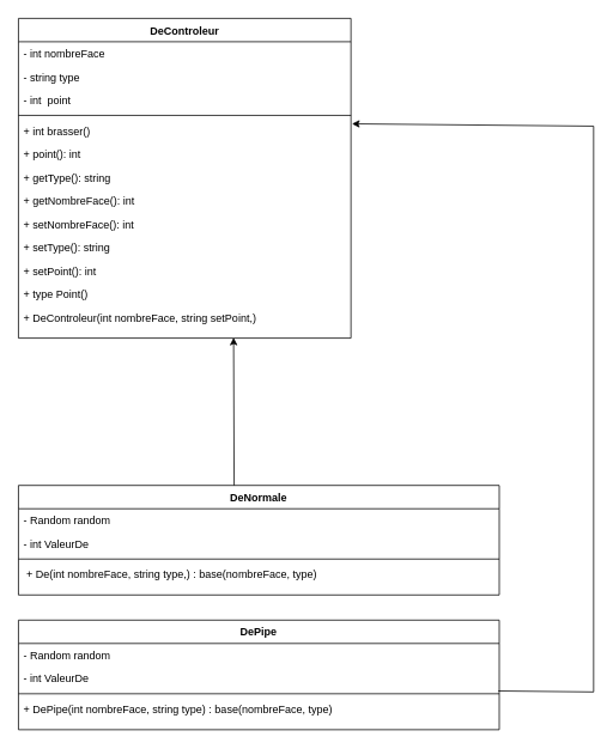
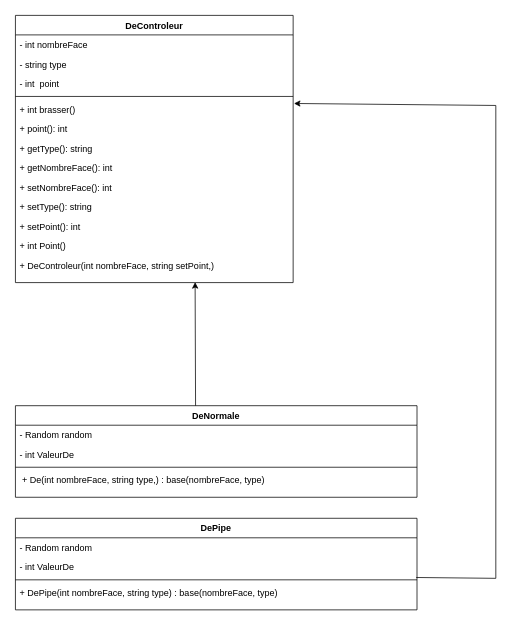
- <mxCell id="14" value="+ type Point()" style="text;strokeColor=none;fillColor=none;align=left;verticalAlign=top;spacingLeft=4;spacingRight=4;overflow=hidden;rotatable=0;points=[[0,0.5],[1,0.5]];portConstraint=eastwest;" vertex="1" parent="2"><mxGeometry y="294" width="370" height="26" as="geometry" /></mxCell>
+ <mxCell id="14" value="+ int Point()" style="text;strokeColor=none;fillColor=none;align=left;verticalAlign=top;spacingLeft=4;spacingRight=4;overflow=hidden;rotatable=0;points=[[0,0.5],[1,0.5]];portConstraint=eastwest;" vertex="1" parent="2"><mxGeometry y="294" width="370" height="26" as="geometry" /></mxCell>
